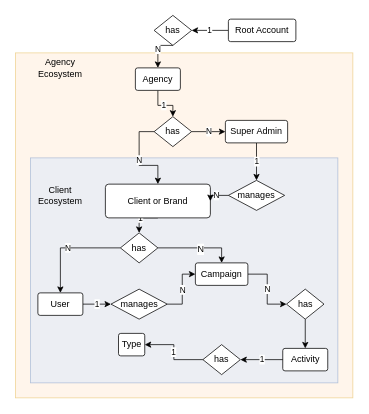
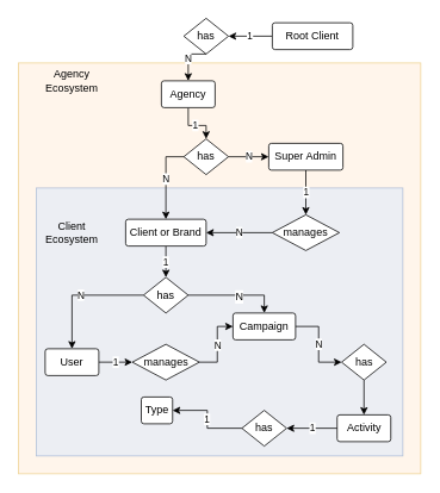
- <mxCell id="5" value="Root Account" style="rounded=1;whiteSpace=wrap;html=1;arcSize=10;" parent="1" vertex="1"><mxGeometry x="304" y="25" width="90" height="30" as="geometry" /></mxCell>
+ <mxCell id="5" value="Root Client" style="rounded=1;whiteSpace=wrap;html=1;arcSize=10;" parent="1" vertex="1"><mxGeometry x="304" y="25" width="90" height="30" as="geometry" /></mxCell>
- <mxCell id="14" value="Client or Brand" style="rounded=1;whiteSpace=wrap;html=1;arcSize=10;" parent="1" vertex="1"><mxGeometry x="140" y="245" width="140" height="45" as="geometry" /></mxCell>
+ <mxCell id="14" value="Client or Brand" style="rounded=1;whiteSpace=wrap;html=1;arcSize=10;" parent="1" vertex="1"><mxGeometry x="140" y="245" width="90" height="30" as="geometry" /></mxCell>
